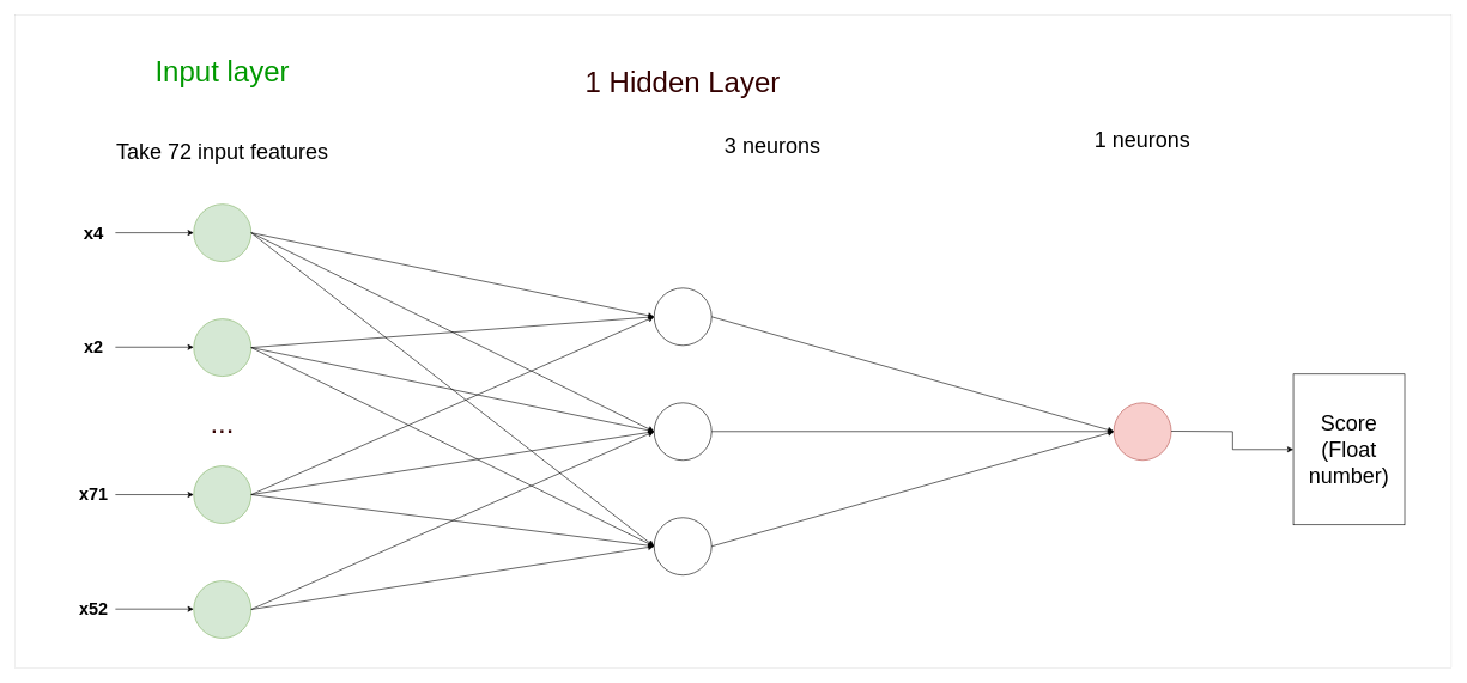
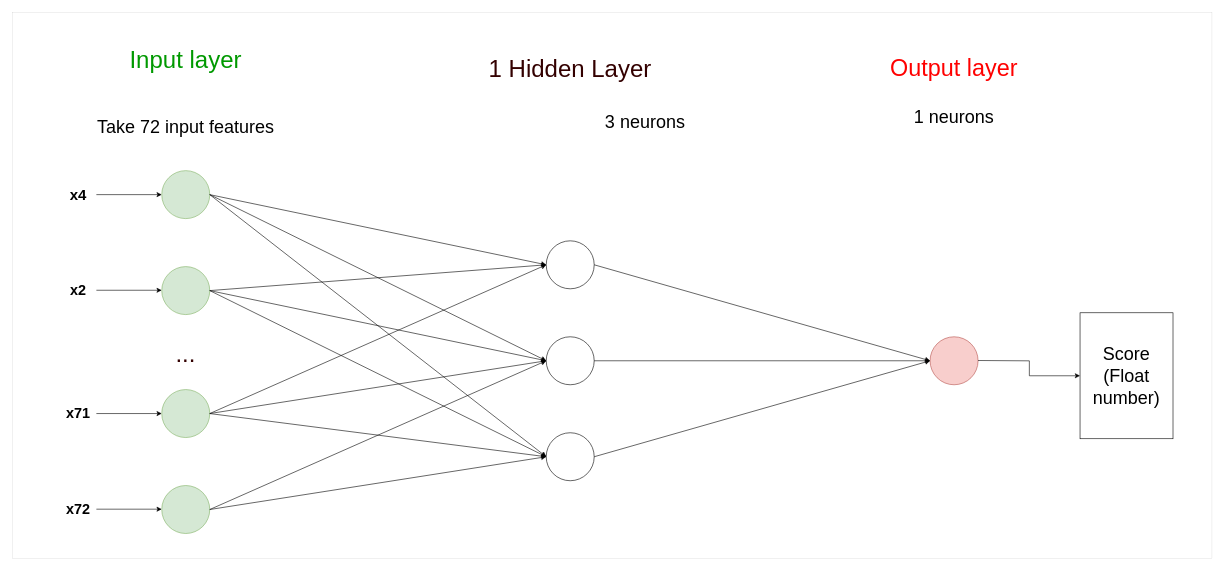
+ <mxCell id="11" value="&lt;span style=&quot;text-wrap: nowrap; background-color: rgb(255, 255, 255);&quot;&gt;&lt;font style=&quot;font-size: 39px;&quot; color=&quot;#ff0000&quot;&gt;Output layer&lt;/font&gt;&lt;/span&gt;" style="text;whiteSpace=wrap;html=1;align=center;" vertex="1" parent="1"><mxGeometry x="1465" y="83" width="250" height="60" as="geometry" /></mxCell>
- <mxCell id="33" value="&lt;font size=&quot;1&quot; style=&quot;&quot;&gt;&lt;b style=&quot;font-size: 24px;&quot;&gt;x52&lt;/b&gt;&lt;/font&gt;" style="text;html=1;align=center;verticalAlign=middle;whiteSpace=wrap;rounded=0;" vertex="1" parent="1"><mxGeometry x="100" y="834" width="60" height="30" as="geometry" /></mxCell>
+ <mxCell id="33" value="&lt;font size=&quot;1&quot; style=&quot;&quot;&gt;&lt;b style=&quot;font-size: 24px;&quot;&gt;x72&lt;/b&gt;&lt;/font&gt;" style="text;html=1;align=center;verticalAlign=middle;whiteSpace=wrap;rounded=0;" vertex="1" parent="1"><mxGeometry x="100" y="834" width="60" height="30" as="geometry" /></mxCell>
